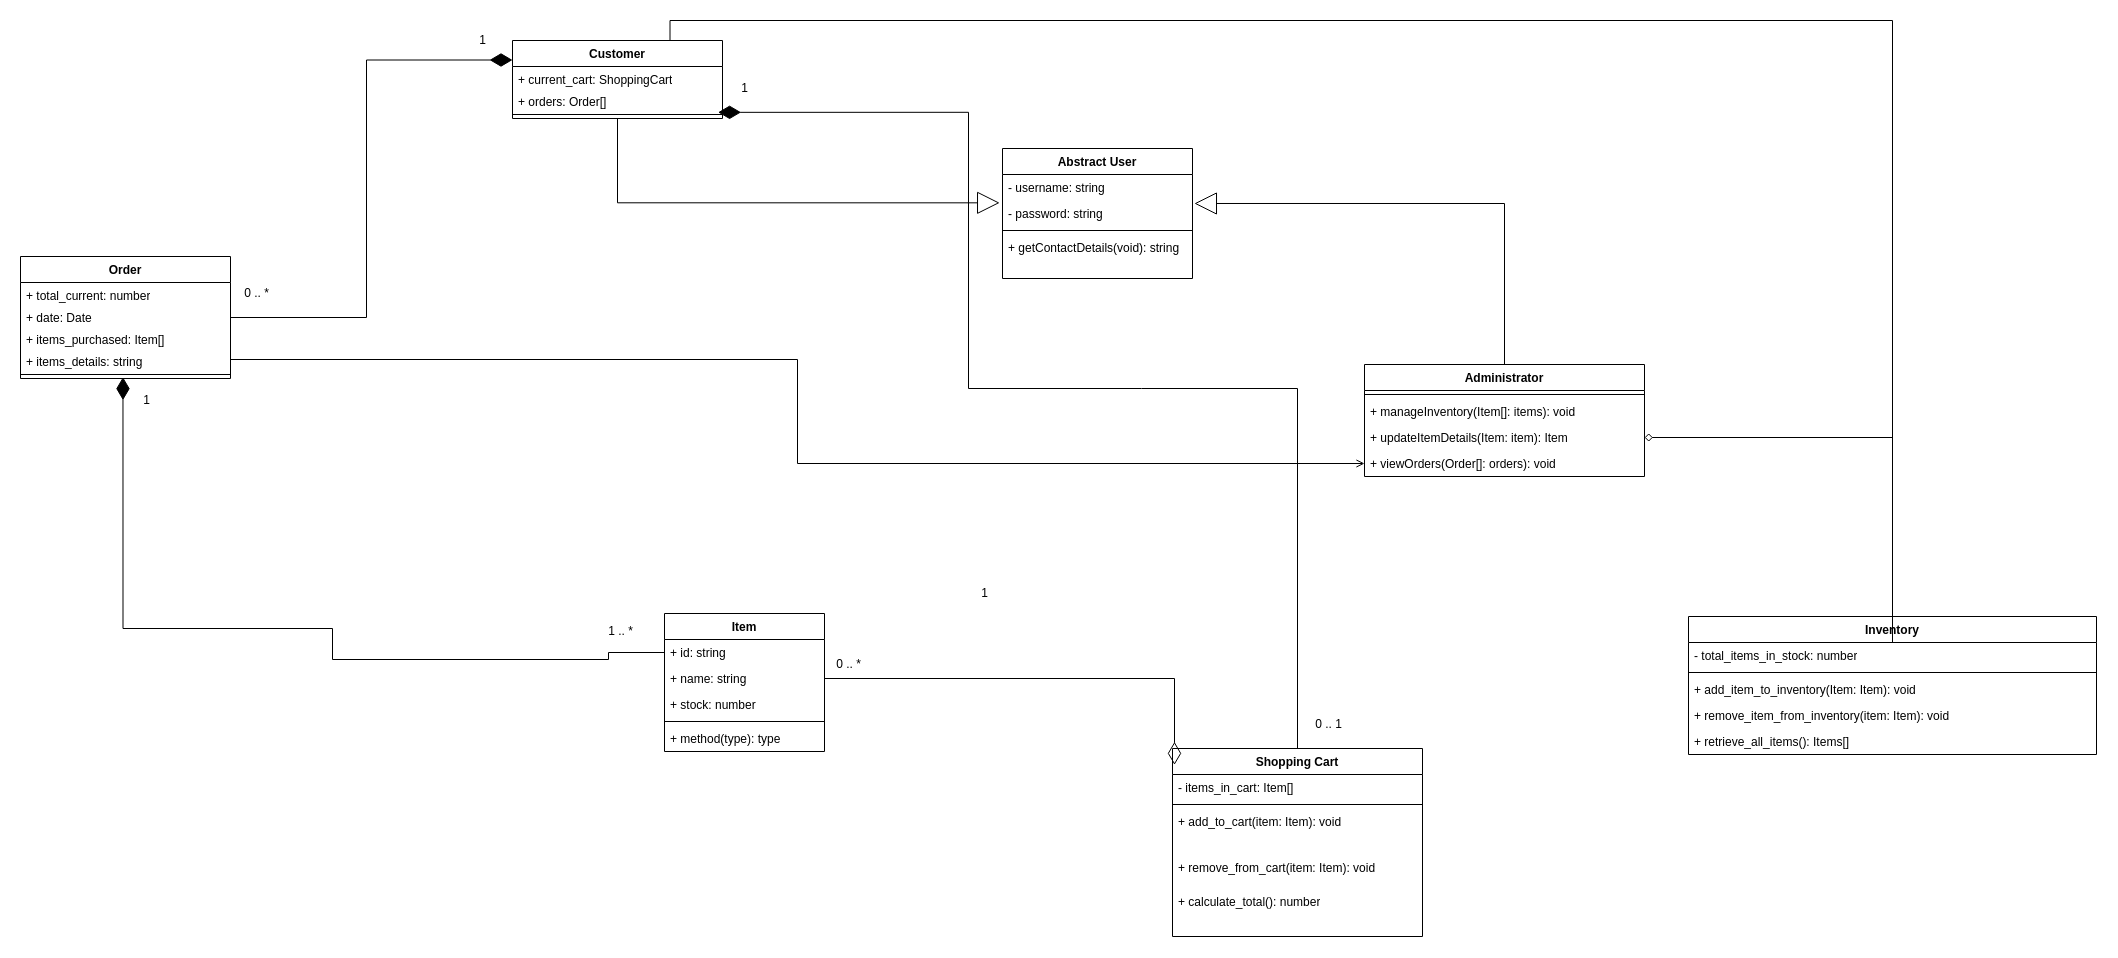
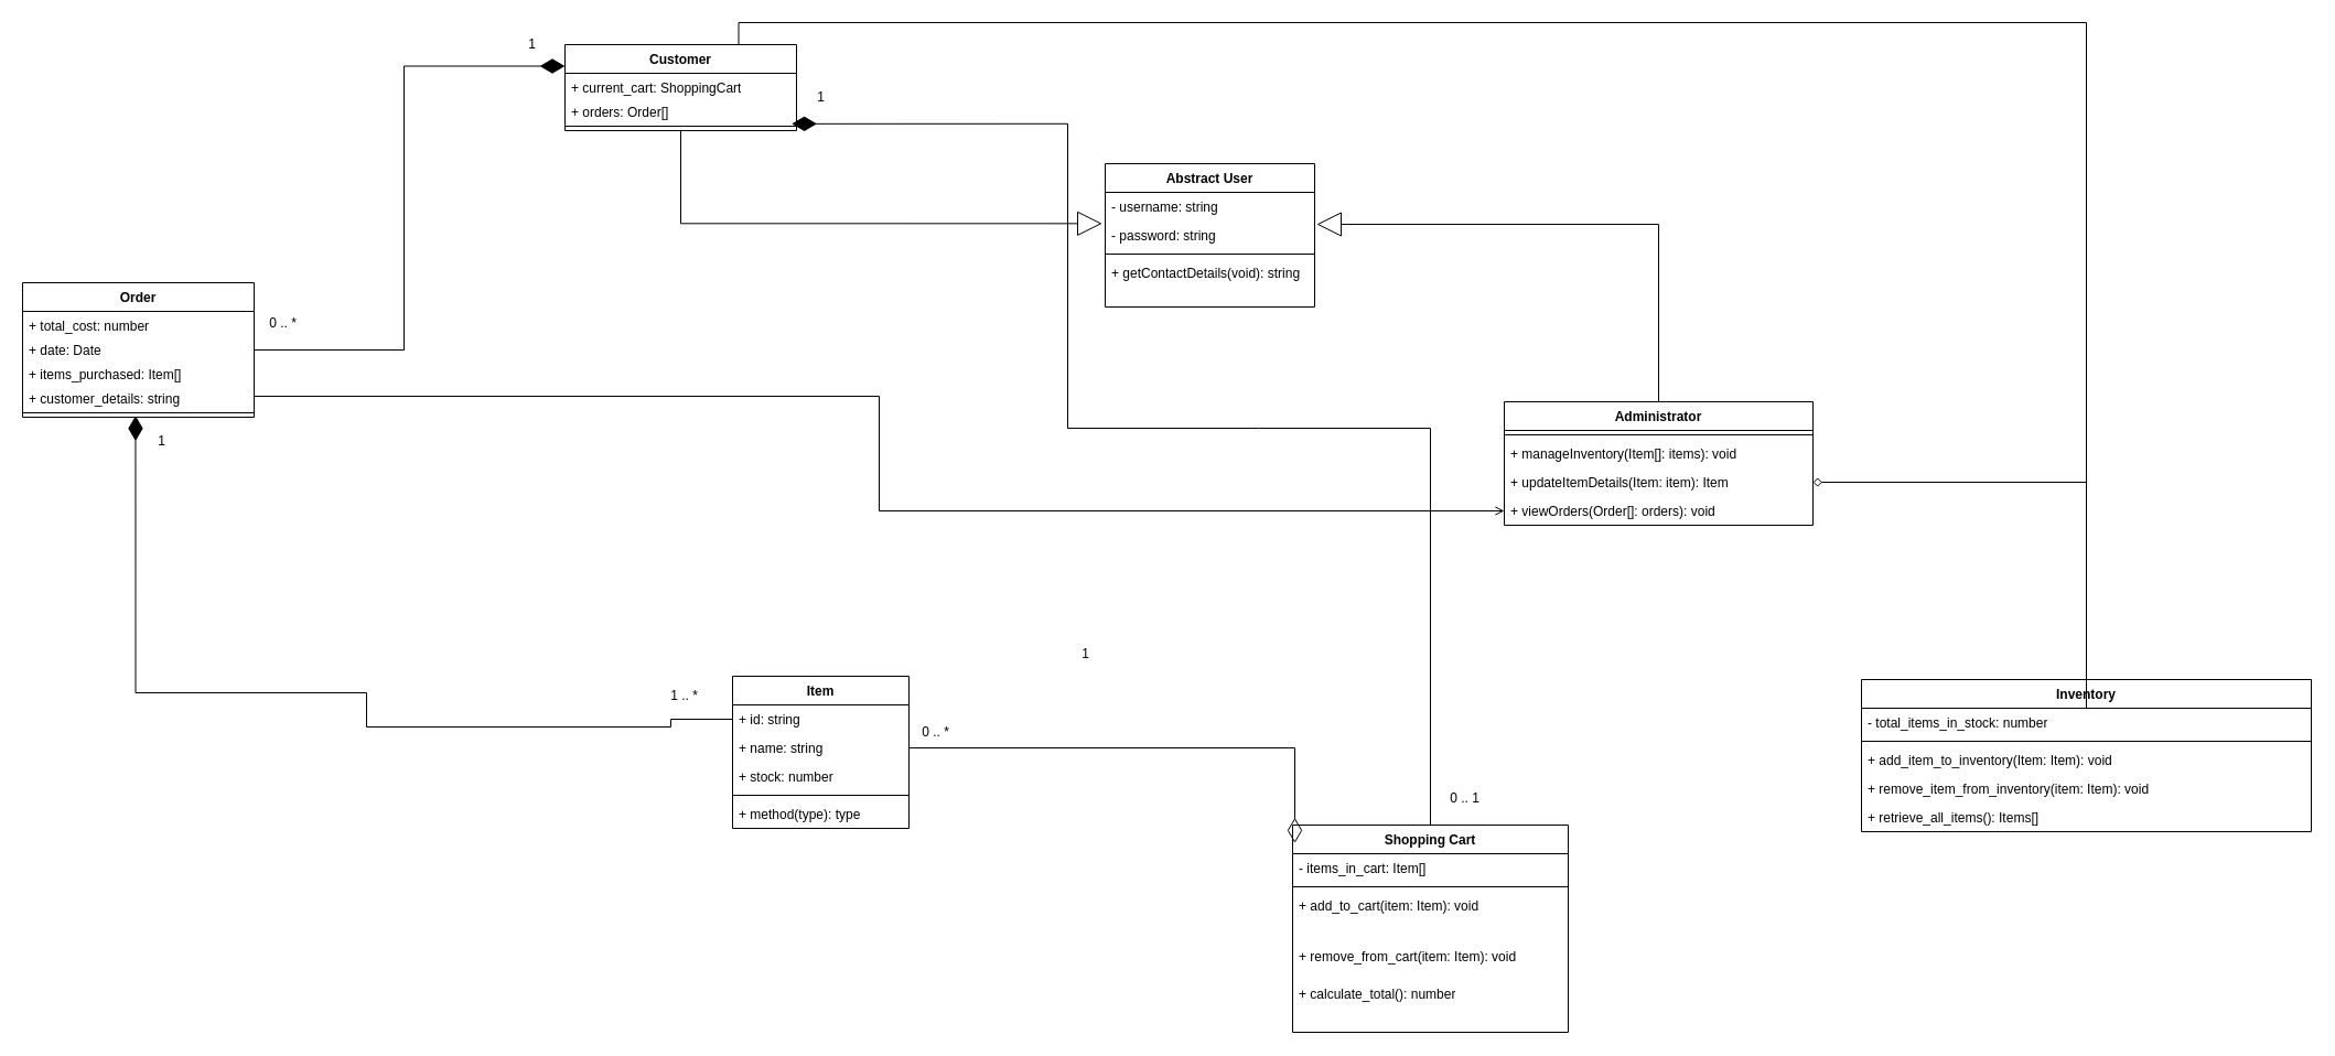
- <mxCell id="38" value="+ total_current: number" style="text;strokeColor=none;fillColor=none;align=left;verticalAlign=top;spacingLeft=4;spacingRight=4;overflow=hidden;rotatable=0;points=[[0,0.5],[1,0.5]];portConstraint=eastwest;whiteSpace=wrap;html=1;" vertex="1" parent="37"><mxGeometry y="26" width="210" height="22" as="geometry" /></mxCell>
+ <mxCell id="38" value="+ total_cost: number" style="text;strokeColor=none;fillColor=none;align=left;verticalAlign=top;spacingLeft=4;spacingRight=4;overflow=hidden;rotatable=0;points=[[0,0.5],[1,0.5]];portConstraint=eastwest;whiteSpace=wrap;html=1;" vertex="1" parent="37"><mxGeometry y="26" width="210" height="22" as="geometry" /></mxCell>
- <mxCell id="41" value="+ items_details: string" style="text;strokeColor=none;fillColor=none;align=left;verticalAlign=top;spacingLeft=4;spacingRight=4;overflow=hidden;rotatable=0;points=[[0,0.5],[1,0.5]];portConstraint=eastwest;whiteSpace=wrap;html=1;" vertex="1" parent="37"><mxGeometry y="92" width="210" height="22" as="geometry" /></mxCell>
+ <mxCell id="41" value="+ customer_details: string" style="text;strokeColor=none;fillColor=none;align=left;verticalAlign=top;spacingLeft=4;spacingRight=4;overflow=hidden;rotatable=0;points=[[0,0.5],[1,0.5]];portConstraint=eastwest;whiteSpace=wrap;html=1;" vertex="1" parent="37"><mxGeometry y="92" width="210" height="22" as="geometry" /></mxCell>
